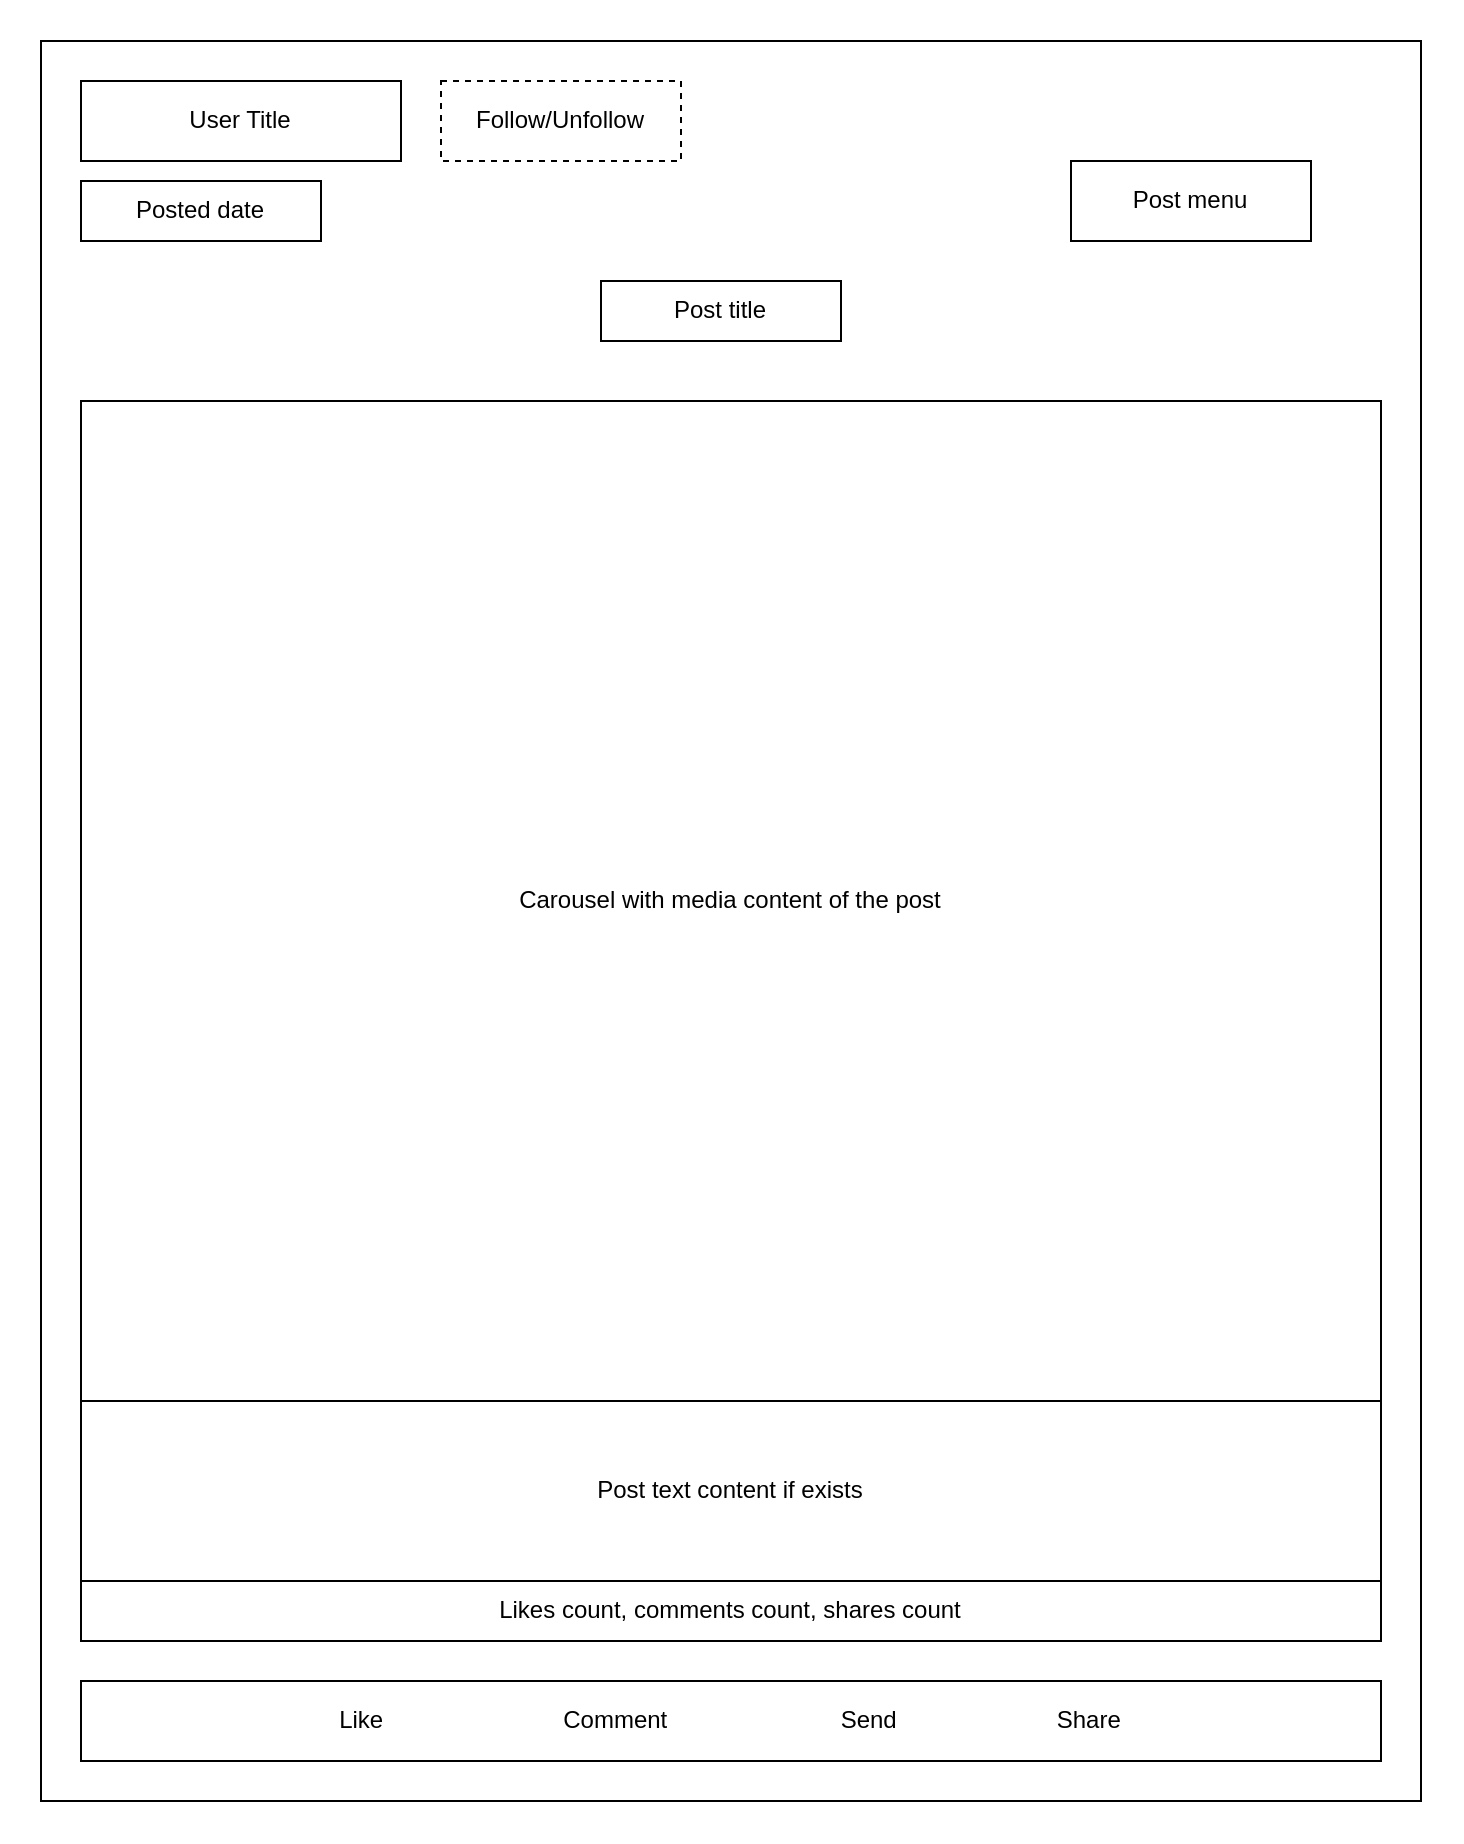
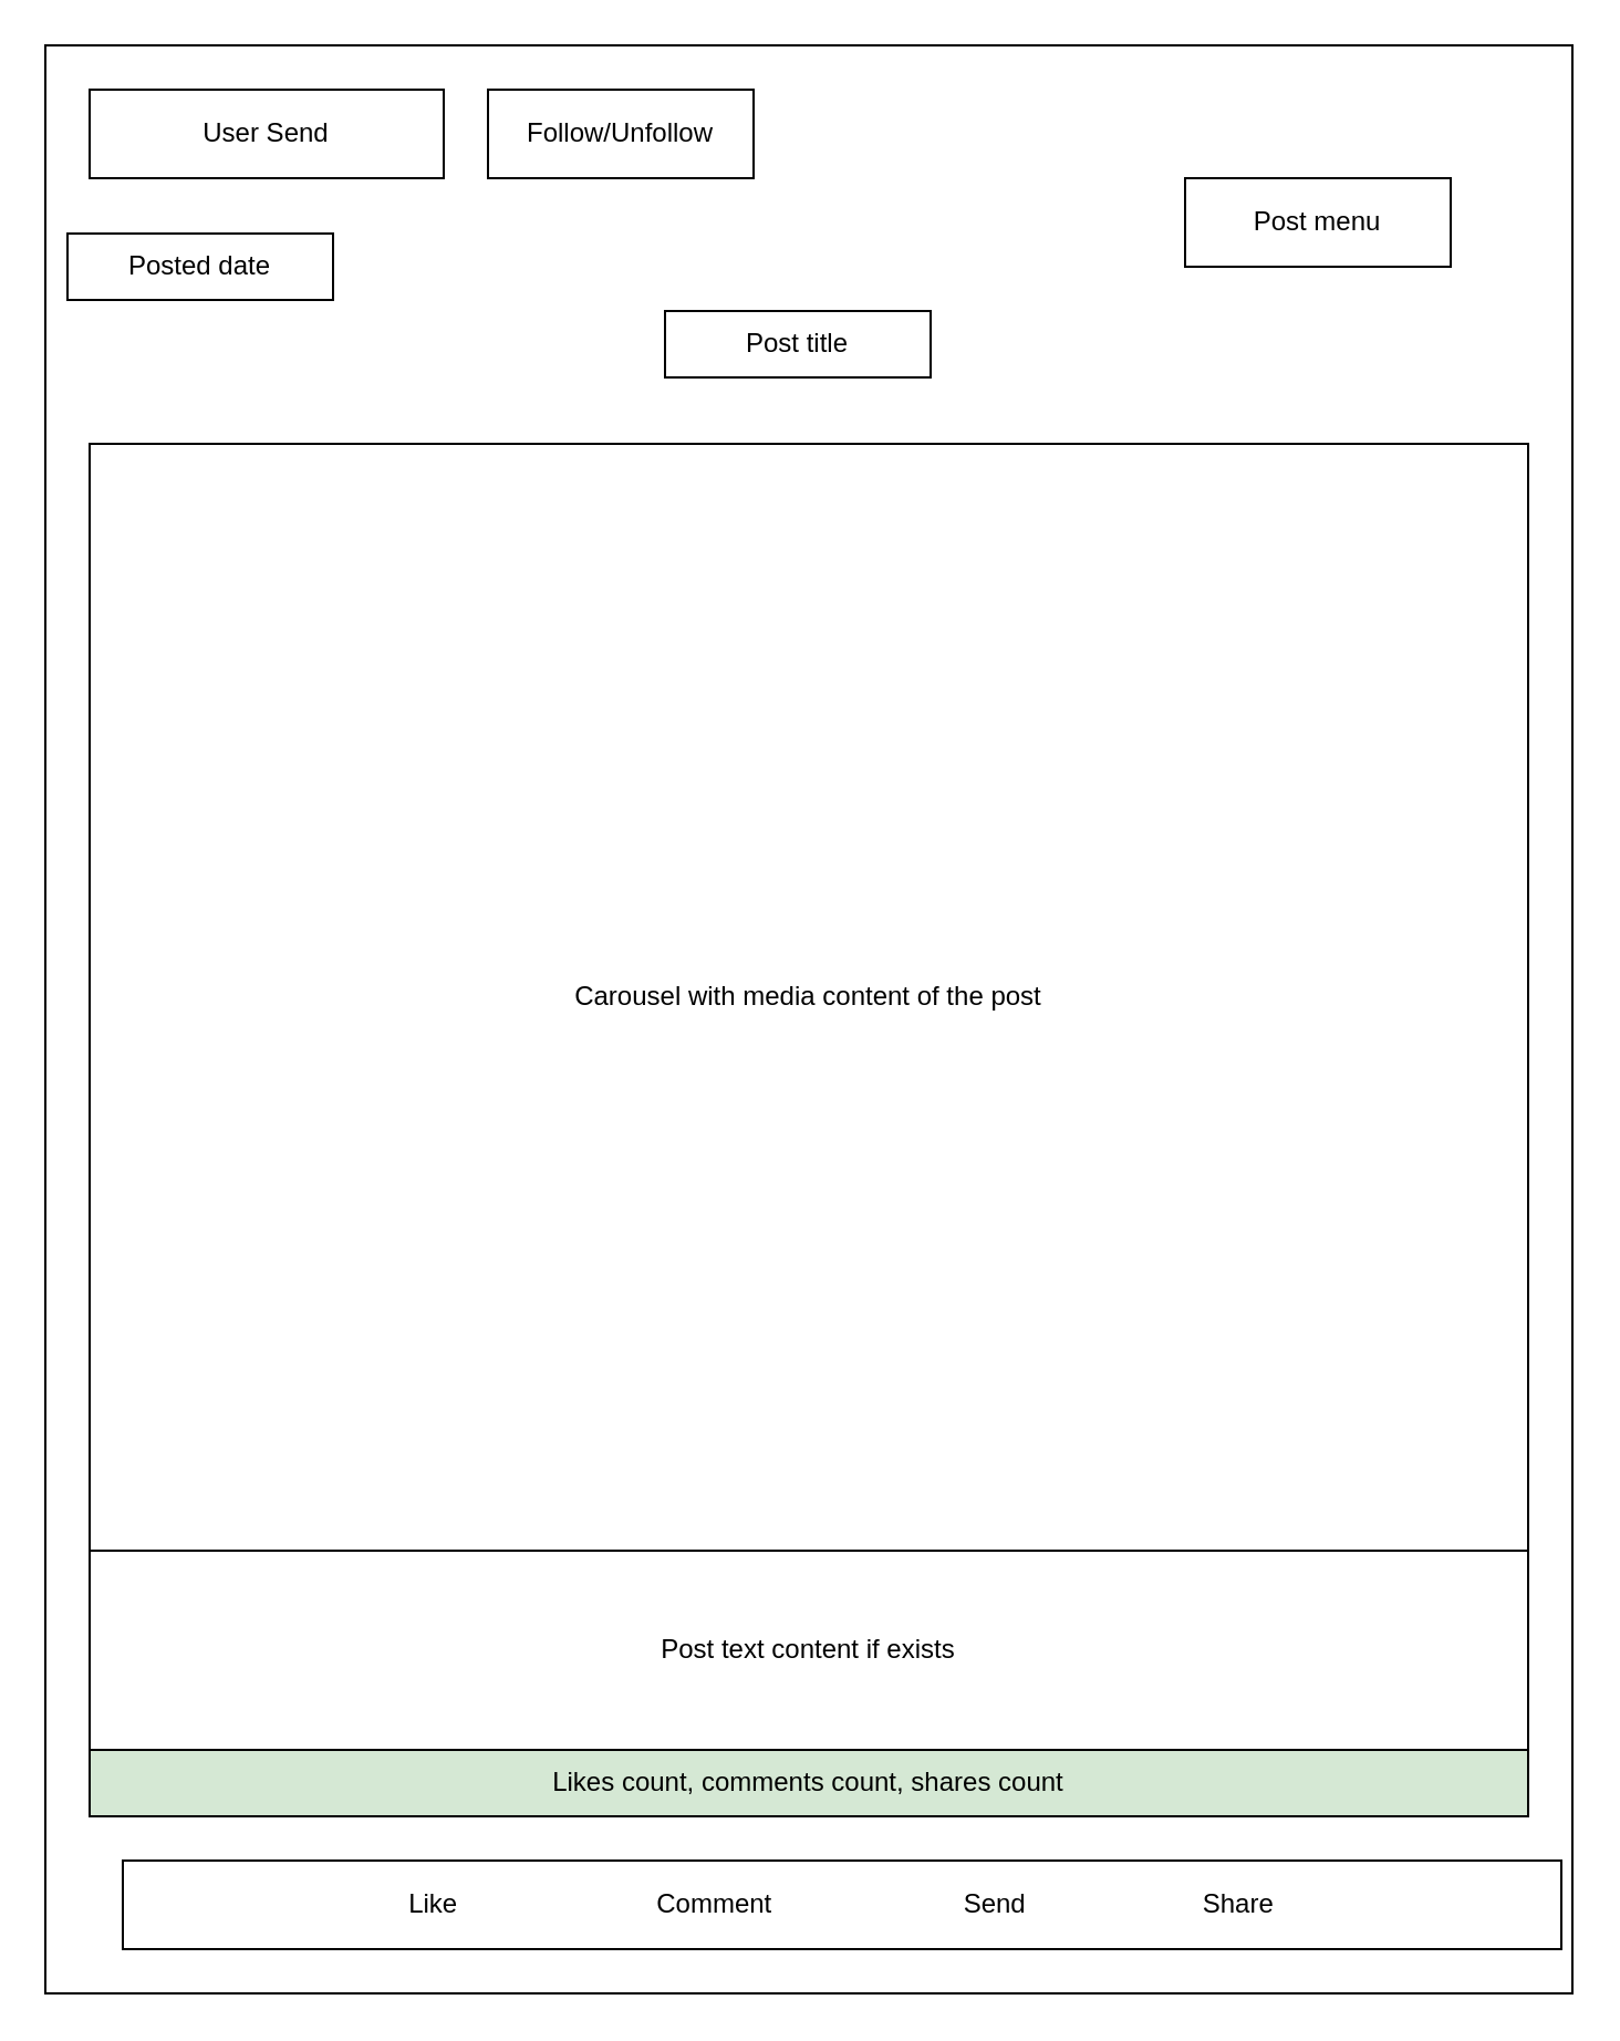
- <mxCell id="3" value="User Title" style="rounded=0;whiteSpace=wrap;html=1;" vertex="1" parent="1"><mxGeometry x="40" y="40" width="160" height="40" as="geometry" /></mxCell>
+ <mxCell id="3" value="User Send" style="rounded=0;whiteSpace=wrap;html=1;" vertex="1" parent="1"><mxGeometry x="40" y="40" width="160" height="40" as="geometry" /></mxCell>
- <mxCell id="4" value="Follow/Unfollow" style="rounded=0;whiteSpace=wrap;html=1;dashed=1;" vertex="1" parent="1"><mxGeometry x="220" y="40" width="120" height="40" as="geometry" /></mxCell>
+ <mxCell id="4" value="Follow/Unfollow" style="rounded=0;whiteSpace=wrap;html=1;" vertex="1" parent="1"><mxGeometry x="220" y="40" width="120" height="40" as="geometry" /></mxCell>
- <mxCell id="5" value="Posted date" style="rounded=0;whiteSpace=wrap;html=1;" vertex="1" parent="1"><mxGeometry x="40" y="90" width="120" height="30" as="geometry" /></mxCell>
+ <mxCell id="5" value="Posted date" style="rounded=0;whiteSpace=wrap;html=1;" vertex="1" parent="1"><mxGeometry x="30" y="105" width="120" height="30" as="geometry" /></mxCell>
- <mxCell id="11" value="Likes count, comments count, shares count" style="rounded=0;whiteSpace=wrap;html=1;" vertex="1" parent="1"><mxGeometry x="40" y="790" width="650" height="30" as="geometry" /></mxCell>
+ <mxCell id="11" value="Likes count, comments count, shares count" style="rounded=0;whiteSpace=wrap;html=1;fillColor=#d5e8d4;" vertex="1" parent="1"><mxGeometry x="40" y="790" width="650" height="30" as="geometry" /></mxCell>
- <mxCell id="9" value="Like&amp;nbsp; &amp;nbsp; &amp;nbsp; &amp;nbsp; &amp;nbsp; &amp;nbsp; &amp;nbsp; &amp;nbsp; &amp;nbsp; &amp;nbsp; &amp;nbsp; &amp;nbsp; &amp;nbsp; &amp;nbsp;Comment&amp;nbsp; &amp;nbsp; &amp;nbsp; &amp;nbsp; &amp;nbsp; &amp;nbsp; &amp;nbsp; &amp;nbsp; &amp;nbsp; &amp;nbsp; &amp;nbsp; &amp;nbsp; &amp;nbsp; Send&amp;nbsp; &amp;nbsp; &amp;nbsp; &amp;nbsp; &amp;nbsp; &amp;nbsp; &amp;nbsp; &amp;nbsp; &amp;nbsp; &amp;nbsp; &amp;nbsp; &amp;nbsp; Share" style="rounded=0;whiteSpace=wrap;html=1;" vertex="1" parent="1"><mxGeometry x="40" y="840" width="650" height="40" as="geometry" /></mxCell>
+ <mxCell id="9" value="Like&amp;nbsp; &amp;nbsp; &amp;nbsp; &amp;nbsp; &amp;nbsp; &amp;nbsp; &amp;nbsp; &amp;nbsp; &amp;nbsp; &amp;nbsp; &amp;nbsp; &amp;nbsp; &amp;nbsp; &amp;nbsp;Comment&amp;nbsp; &amp;nbsp; &amp;nbsp; &amp;nbsp; &amp;nbsp; &amp;nbsp; &amp;nbsp; &amp;nbsp; &amp;nbsp; &amp;nbsp; &amp;nbsp; &amp;nbsp; &amp;nbsp; Send&amp;nbsp; &amp;nbsp; &amp;nbsp; &amp;nbsp; &amp;nbsp; &amp;nbsp; &amp;nbsp; &amp;nbsp; &amp;nbsp; &amp;nbsp; &amp;nbsp; &amp;nbsp; Share" style="rounded=0;whiteSpace=wrap;html=1;" vertex="1" parent="1"><mxGeometry x="55" y="840" width="650" height="40" as="geometry" /></mxCell>
